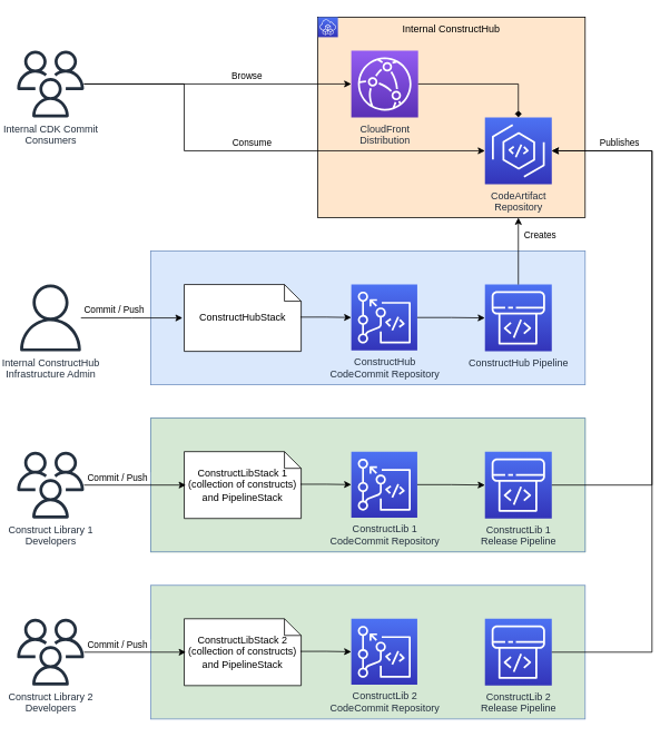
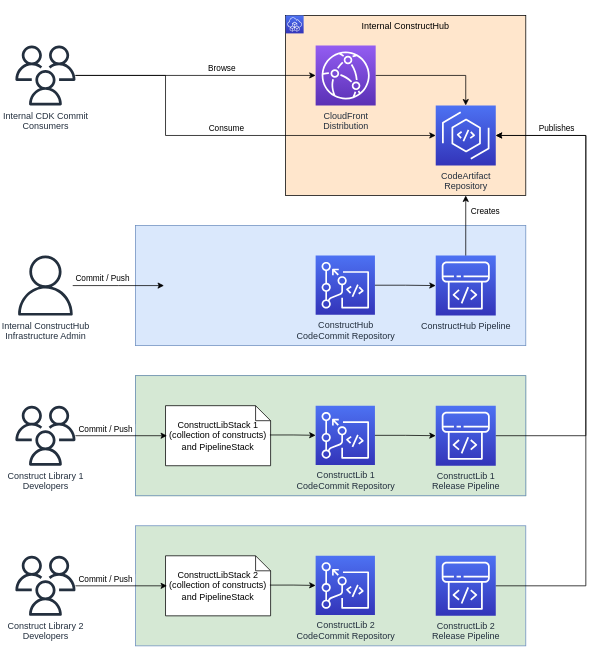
- <mxCell id="38" style="edgeStyle=orthogonalEdgeStyle;rounded=0;orthogonalLoop=1;jettySize=auto;html=1;strokeColor=default;labelBackgroundColor=default;fontColor=default;entryX=0.5;entryY=0;entryDx=0;entryDy=0;entryPerimeter=0;exitX=1;exitY=0.5;exitDx=0;exitDy=0;exitPerimeter=0;endArrow=diamond;" parent="1" source="37" target="36" edge="1"><mxGeometry relative="1" as="geometry"><mxPoint x="-571.088" y="430" as="sourcePoint" /><mxPoint x="-182" y="441.5" as="targetPoint" /></mxGeometry></mxCell>
+ <mxCell id="38" style="edgeStyle=orthogonalEdgeStyle;rounded=0;orthogonalLoop=1;jettySize=auto;html=1;strokeColor=default;labelBackgroundColor=default;fontColor=default;entryX=0.5;entryY=0;entryDx=0;entryDy=0;entryPerimeter=0;exitX=1;exitY=0.5;exitDx=0;exitDy=0;exitPerimeter=0;" parent="1" source="37" target="36" edge="1"><mxGeometry relative="1" as="geometry"><mxPoint x="-571.088" y="430" as="sourcePoint" /><mxPoint x="-182" y="441.5" as="targetPoint" /></mxGeometry></mxCell>
- <mxCell id="16" value="ConstructHubStack" style="shape=note;size=20;whiteSpace=wrap;html=1;fillColor=default;" parent="13" vertex="1"><mxGeometry x="40" y="40" width="140" height="80" as="geometry" /></mxCell>
- <mxCell id="18" value="" style="edgeStyle=orthogonalEdgeStyle;rounded=0;orthogonalLoop=1;jettySize=auto;html=1;entryX=0;entryY=0.5;entryDx=0;entryDy=0;entryPerimeter=0;exitX=0.993;exitY=0.488;exitDx=0;exitDy=0;exitPerimeter=0;" parent="13" source="16" target="15" edge="1"><mxGeometry relative="1" as="geometry"><mxPoint x="340" y="160" as="sourcePoint" /></mxGeometry></mxCell>
